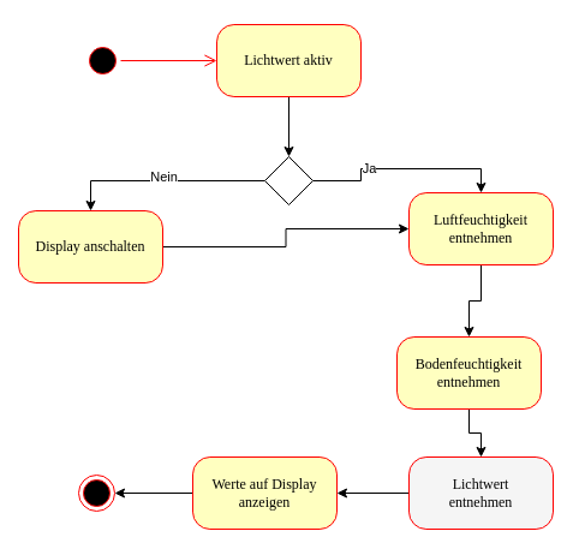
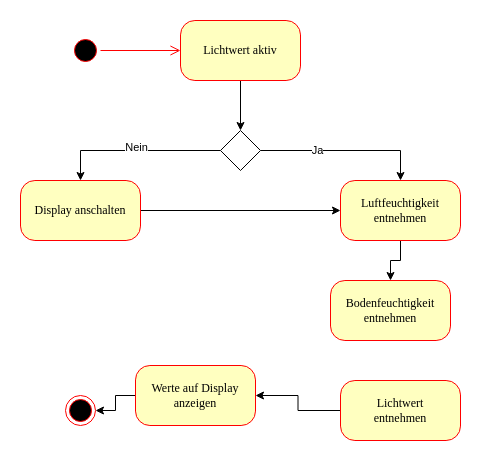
- <mxCell id="13" value="&lt;div&gt;Luftfeuchtigkeit&lt;/div&gt;&lt;div&gt;entnehmen&lt;br&gt;&lt;/div&gt;" style="rounded=1;whiteSpace=wrap;html=1;arcSize=24;fillColor=#ffffc0;strokeColor=#ff0000;shadow=0;comic=0;labelBackgroundColor=none;fontFamily=Verdana;fontSize=12;fontColor=#000000;align=center;" parent="1" vertex="1"><mxGeometry x="340" y="160" width="120" height="60" as="geometry" /></mxCell>
+ <mxCell id="13" value="&lt;div&gt;Luftfeuchtigkeit&lt;/div&gt;&lt;div&gt;entnehmen&lt;br&gt;&lt;/div&gt;" style="rounded=1;whiteSpace=wrap;html=1;arcSize=24;fillColor=#ffffc0;strokeColor=#ff0000;shadow=0;comic=0;labelBackgroundColor=none;fontFamily=Verdana;fontSize=12;fontColor=#000000;align=center;" parent="1" vertex="1"><mxGeometry x="340" y="180" width="120" height="60" as="geometry" /></mxCell>
- <mxCell id="15" value="Display anschalten" style="rounded=1;whiteSpace=wrap;html=1;arcSize=24;fillColor=#ffffc0;strokeColor=#ff0000;shadow=0;comic=0;labelBackgroundColor=none;fontFamily=Verdana;fontSize=12;fontColor=#000000;align=center;" parent="1" vertex="1"><mxGeometry x="15" y="175" width="120" height="60" as="geometry" /></mxCell>
+ <mxCell id="15" value="Display anschalten" style="rounded=1;whiteSpace=wrap;html=1;arcSize=24;fillColor=#ffffc0;strokeColor=#ff0000;shadow=0;comic=0;labelBackgroundColor=none;fontFamily=Verdana;fontSize=12;fontColor=#000000;align=center;" parent="1" vertex="1"><mxGeometry x="20" y="180" width="120" height="60" as="geometry" /></mxCell>
- <mxCell id="16" style="edgeStyle=orthogonalEdgeStyle;rounded=0;orthogonalLoop=1;jettySize=auto;html=1;exitX=0.5;exitY=1;exitDx=0;exitDy=0;entryX=0.5;entryY=0;entryDx=0;entryDy=0;" edge="1" parent="1" source="17" target="19"><mxGeometry relative="1" as="geometry" /></mxCell>
- <mxCell id="21" value="&lt;div data-contents=&quot;true&quot;&gt;&lt;div data-offset-key=&quot;28lqu-0-0&quot; data-editor=&quot;abbei&quot; data-block=&quot;true&quot; class=&quot;&quot;&gt;&lt;div class=&quot;public-DraftStyleDefault-block public-DraftStyleDefault-ltr&quot; data-offset-key=&quot;28lqu-0-0&quot;&gt;&lt;span data-offset-key=&quot;28lqu-1-0&quot;&gt;&lt;span data-text=&quot;true&quot;&gt; Werte auf Display anzeigen&lt;/span&gt;&lt;/span&gt;&lt;/div&gt;&lt;/div&gt;&lt;/div&gt;" style="rounded=1;whiteSpace=wrap;html=1;arcSize=24;fillColor=#ffffc0;strokeColor=#ff0000;shadow=0;comic=0;labelBackgroundColor=none;fontFamily=Verdana;fontSize=12;fontColor=#000000;align=center;" vertex="1" parent="1"><mxGeometry x="160" y="380" width="120" height="60" as="geometry" /></mxCell>
+ <mxCell id="21" value="&lt;div data-contents=&quot;true&quot;&gt;&lt;div data-offset-key=&quot;28lqu-0-0&quot; data-editor=&quot;abbei&quot; data-block=&quot;true&quot; class=&quot;&quot;&gt;&lt;div class=&quot;public-DraftStyleDefault-block public-DraftStyleDefault-ltr&quot; data-offset-key=&quot;28lqu-0-0&quot;&gt;&lt;span data-offset-key=&quot;28lqu-1-0&quot;&gt;&lt;span data-text=&quot;true&quot;&gt; Werte auf Display anzeigen&lt;/span&gt;&lt;/span&gt;&lt;/div&gt;&lt;/div&gt;&lt;/div&gt;" style="rounded=1;whiteSpace=wrap;html=1;arcSize=24;fillColor=#ffffc0;strokeColor=#ff0000;shadow=0;comic=0;labelBackgroundColor=none;fontFamily=Verdana;fontSize=12;fontColor=#000000;align=center;" vertex="1" parent="1"><mxGeometry x="135" y="365" width="120" height="60" as="geometry" /></mxCell>
- <mxCell id="19" value="&lt;div&gt;Lichtwert&lt;/div&gt;&lt;div&gt;entnehmen&lt;br&gt;&lt;/div&gt;" style="rounded=1;whiteSpace=wrap;html=1;arcSize=24;fillColor=#f5f5f5;strokeColor=#ff0000;shadow=0;comic=0;labelBackgroundColor=none;fontFamily=Verdana;fontSize=12;fontColor=#000000;align=center;" vertex="1" parent="1"><mxGeometry x="340" y="380" width="120" height="60" as="geometry" /></mxCell>
+ <mxCell id="19" value="&lt;div&gt;Lichtwert&lt;/div&gt;&lt;div&gt;entnehmen&lt;br&gt;&lt;/div&gt;" style="rounded=1;whiteSpace=wrap;html=1;arcSize=24;fillColor=#ffffc0;strokeColor=#ff0000;shadow=0;comic=0;labelBackgroundColor=none;fontFamily=Verdana;fontSize=12;fontColor=#000000;align=center;" vertex="1" parent="1"><mxGeometry x="340" y="380" width="120" height="60" as="geometry" /></mxCell>
